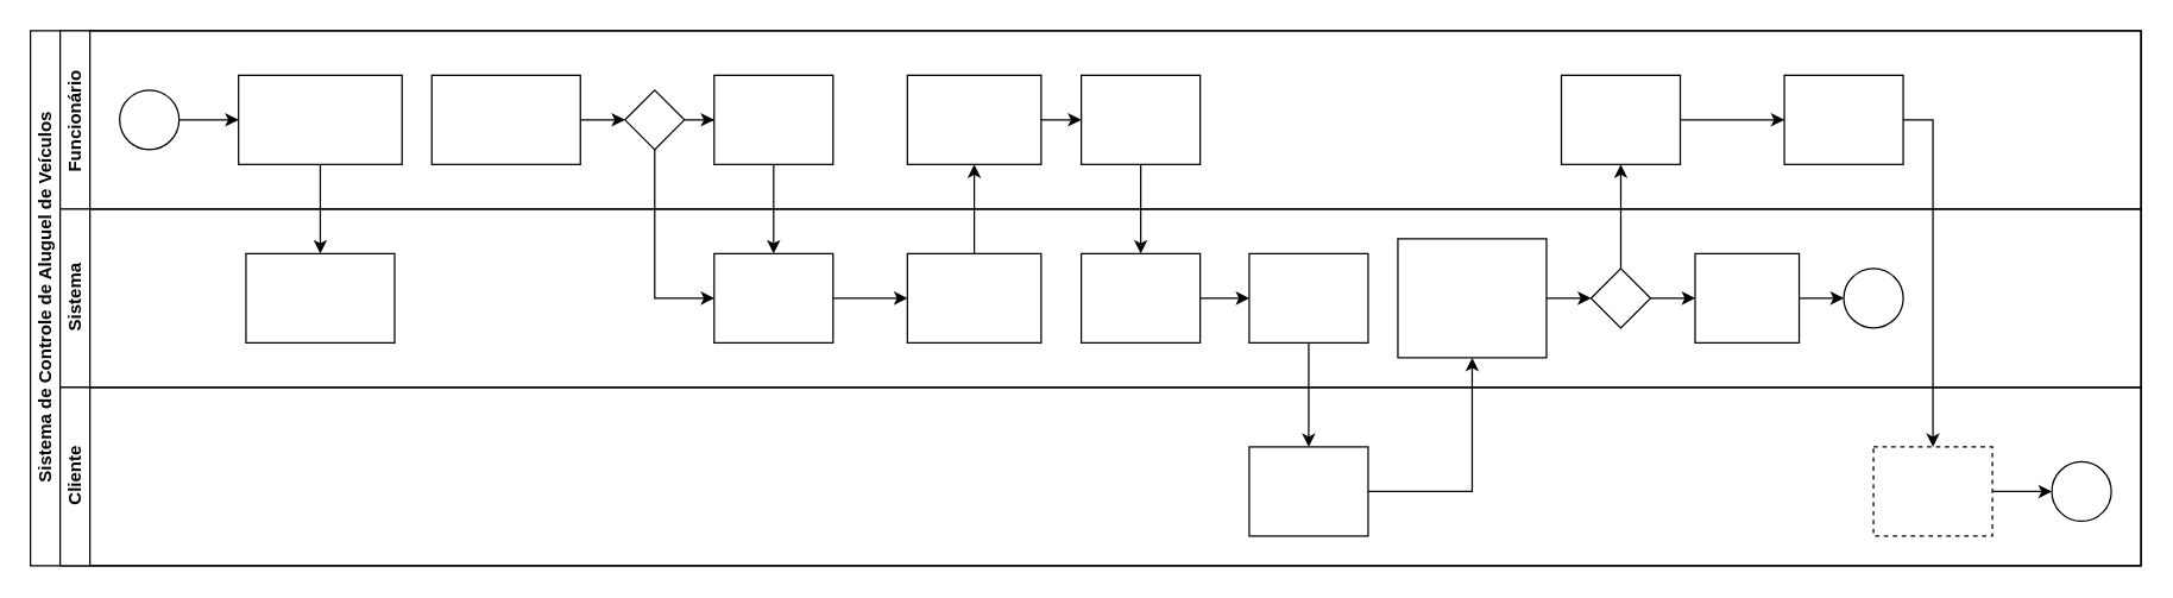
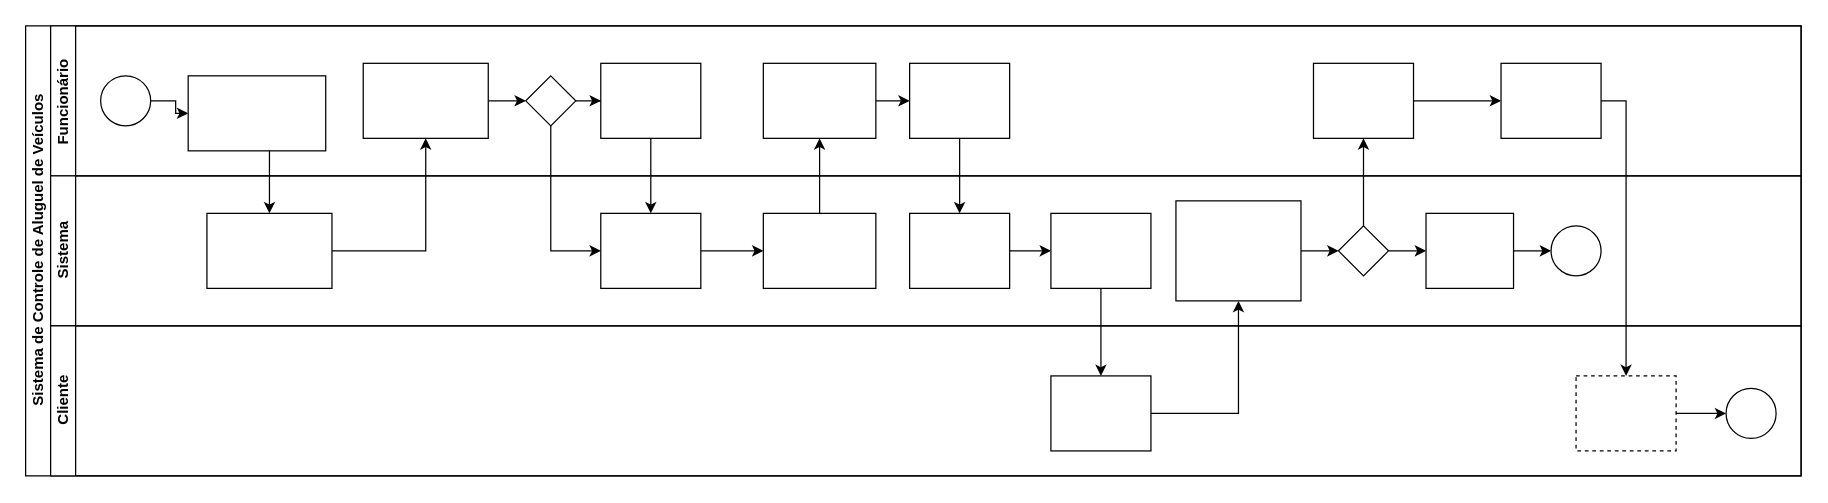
- <mxCell id="6" value="&lt;font color=&quot;#ffffff&quot;&gt;Selecionar a opção de Locação de Veículos&lt;/font&gt;" style="rounded=0;whiteSpace=wrap;html=1;fontFamily=Helvetica;fontSize=12;fontColor=#000000;align=center;" parent="3" vertex="1"><mxGeometry x="120" y="30" width="110" height="60" as="geometry" /></mxCell>
+ <mxCell id="6" value="&lt;font color=&quot;#ffffff&quot;&gt;Selecionar a opção de Locação de Veículos&lt;/font&gt;" style="rounded=0;whiteSpace=wrap;html=1;fontFamily=Helvetica;fontSize=12;fontColor=#000000;align=center;" parent="3" vertex="1"><mxGeometry x="110" y="40" width="110" height="60" as="geometry" /></mxCell>
+ <mxCell id="39" value="" style="edgeStyle=orthogonalEdgeStyle;rounded=0;orthogonalLoop=1;jettySize=auto;html=1;" edge="1" parent="2" source="19" target="8"><mxGeometry relative="1" as="geometry" /></mxCell>
